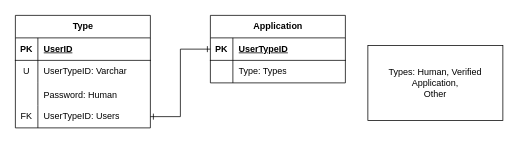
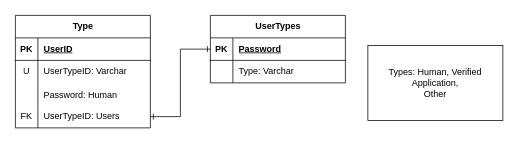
- <mxCell id="15" value="Application" style="shape=table;startSize=30;container=1;collapsible=1;childLayout=tableLayout;fixedRows=1;rowLines=0;fontStyle=1;align=center;resizeLast=1;html=1;" vertex="1" parent="1"><mxGeometry x="280" y="20" width="180" height="90" as="geometry" /></mxCell>
+ <mxCell id="15" value="UserTypes" style="shape=table;startSize=30;container=1;collapsible=1;childLayout=tableLayout;fixedRows=1;rowLines=0;fontStyle=1;align=center;resizeLast=1;html=1;" vertex="1" parent="1"><mxGeometry x="280" y="20" width="180" height="90" as="geometry" /></mxCell>
- <mxCell id="18" value="UserTypeID" style="shape=partialRectangle;connectable=0;fillColor=none;top=0;left=0;bottom=0;right=0;align=left;spacingLeft=6;fontStyle=5;overflow=hidden;whiteSpace=wrap;html=1;" vertex="1" parent="16"><mxGeometry x="30" width="150" height="30" as="geometry"><mxRectangle width="150" height="30" as="alternateBounds" /></mxGeometry></mxCell>
+ <mxCell id="18" value="Password" style="shape=partialRectangle;connectable=0;fillColor=none;top=0;left=0;bottom=0;right=0;align=left;spacingLeft=6;fontStyle=5;overflow=hidden;whiteSpace=wrap;html=1;" vertex="1" parent="16"><mxGeometry x="30" width="150" height="30" as="geometry"><mxRectangle width="150" height="30" as="alternateBounds" /></mxGeometry></mxCell>
- <mxCell id="21" value="Type: Types" style="shape=partialRectangle;connectable=0;fillColor=none;top=0;left=0;bottom=0;right=0;align=left;spacingLeft=6;overflow=hidden;whiteSpace=wrap;html=1;" vertex="1" parent="19"><mxGeometry x="30" width="150" height="30" as="geometry"><mxRectangle width="150" height="30" as="alternateBounds" /></mxGeometry></mxCell>
+ <mxCell id="21" value="Type: Varchar" style="shape=partialRectangle;connectable=0;fillColor=none;top=0;left=0;bottom=0;right=0;align=left;spacingLeft=6;overflow=hidden;whiteSpace=wrap;html=1;" vertex="1" parent="19"><mxGeometry x="30" width="150" height="30" as="geometry"><mxRectangle width="150" height="30" as="alternateBounds" /></mxGeometry></mxCell>
